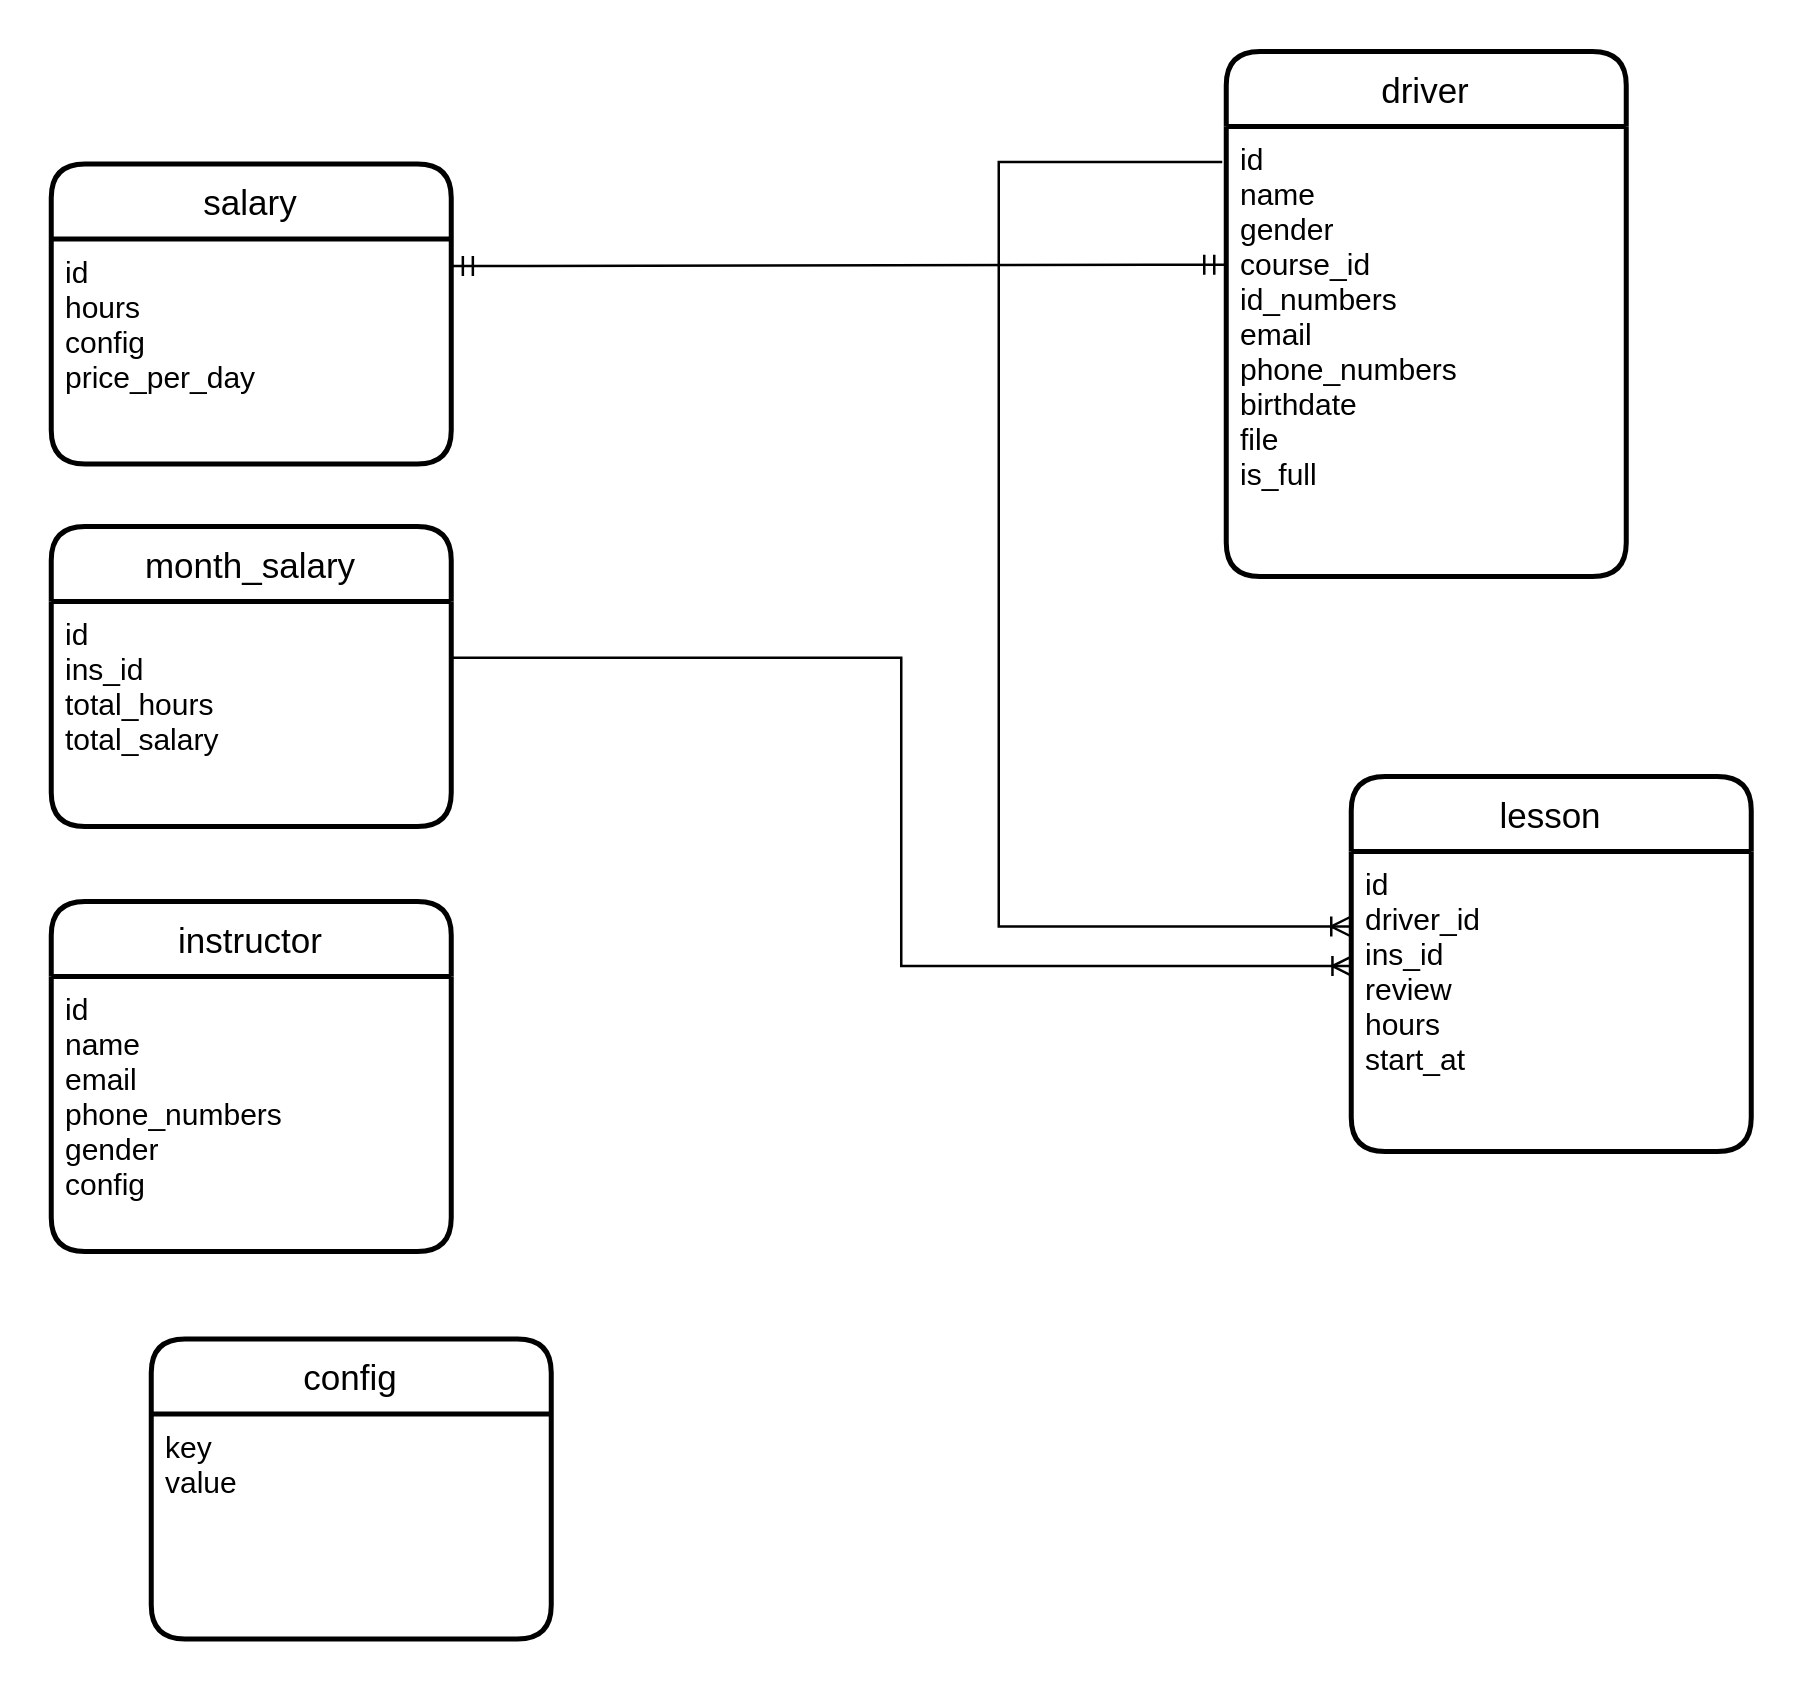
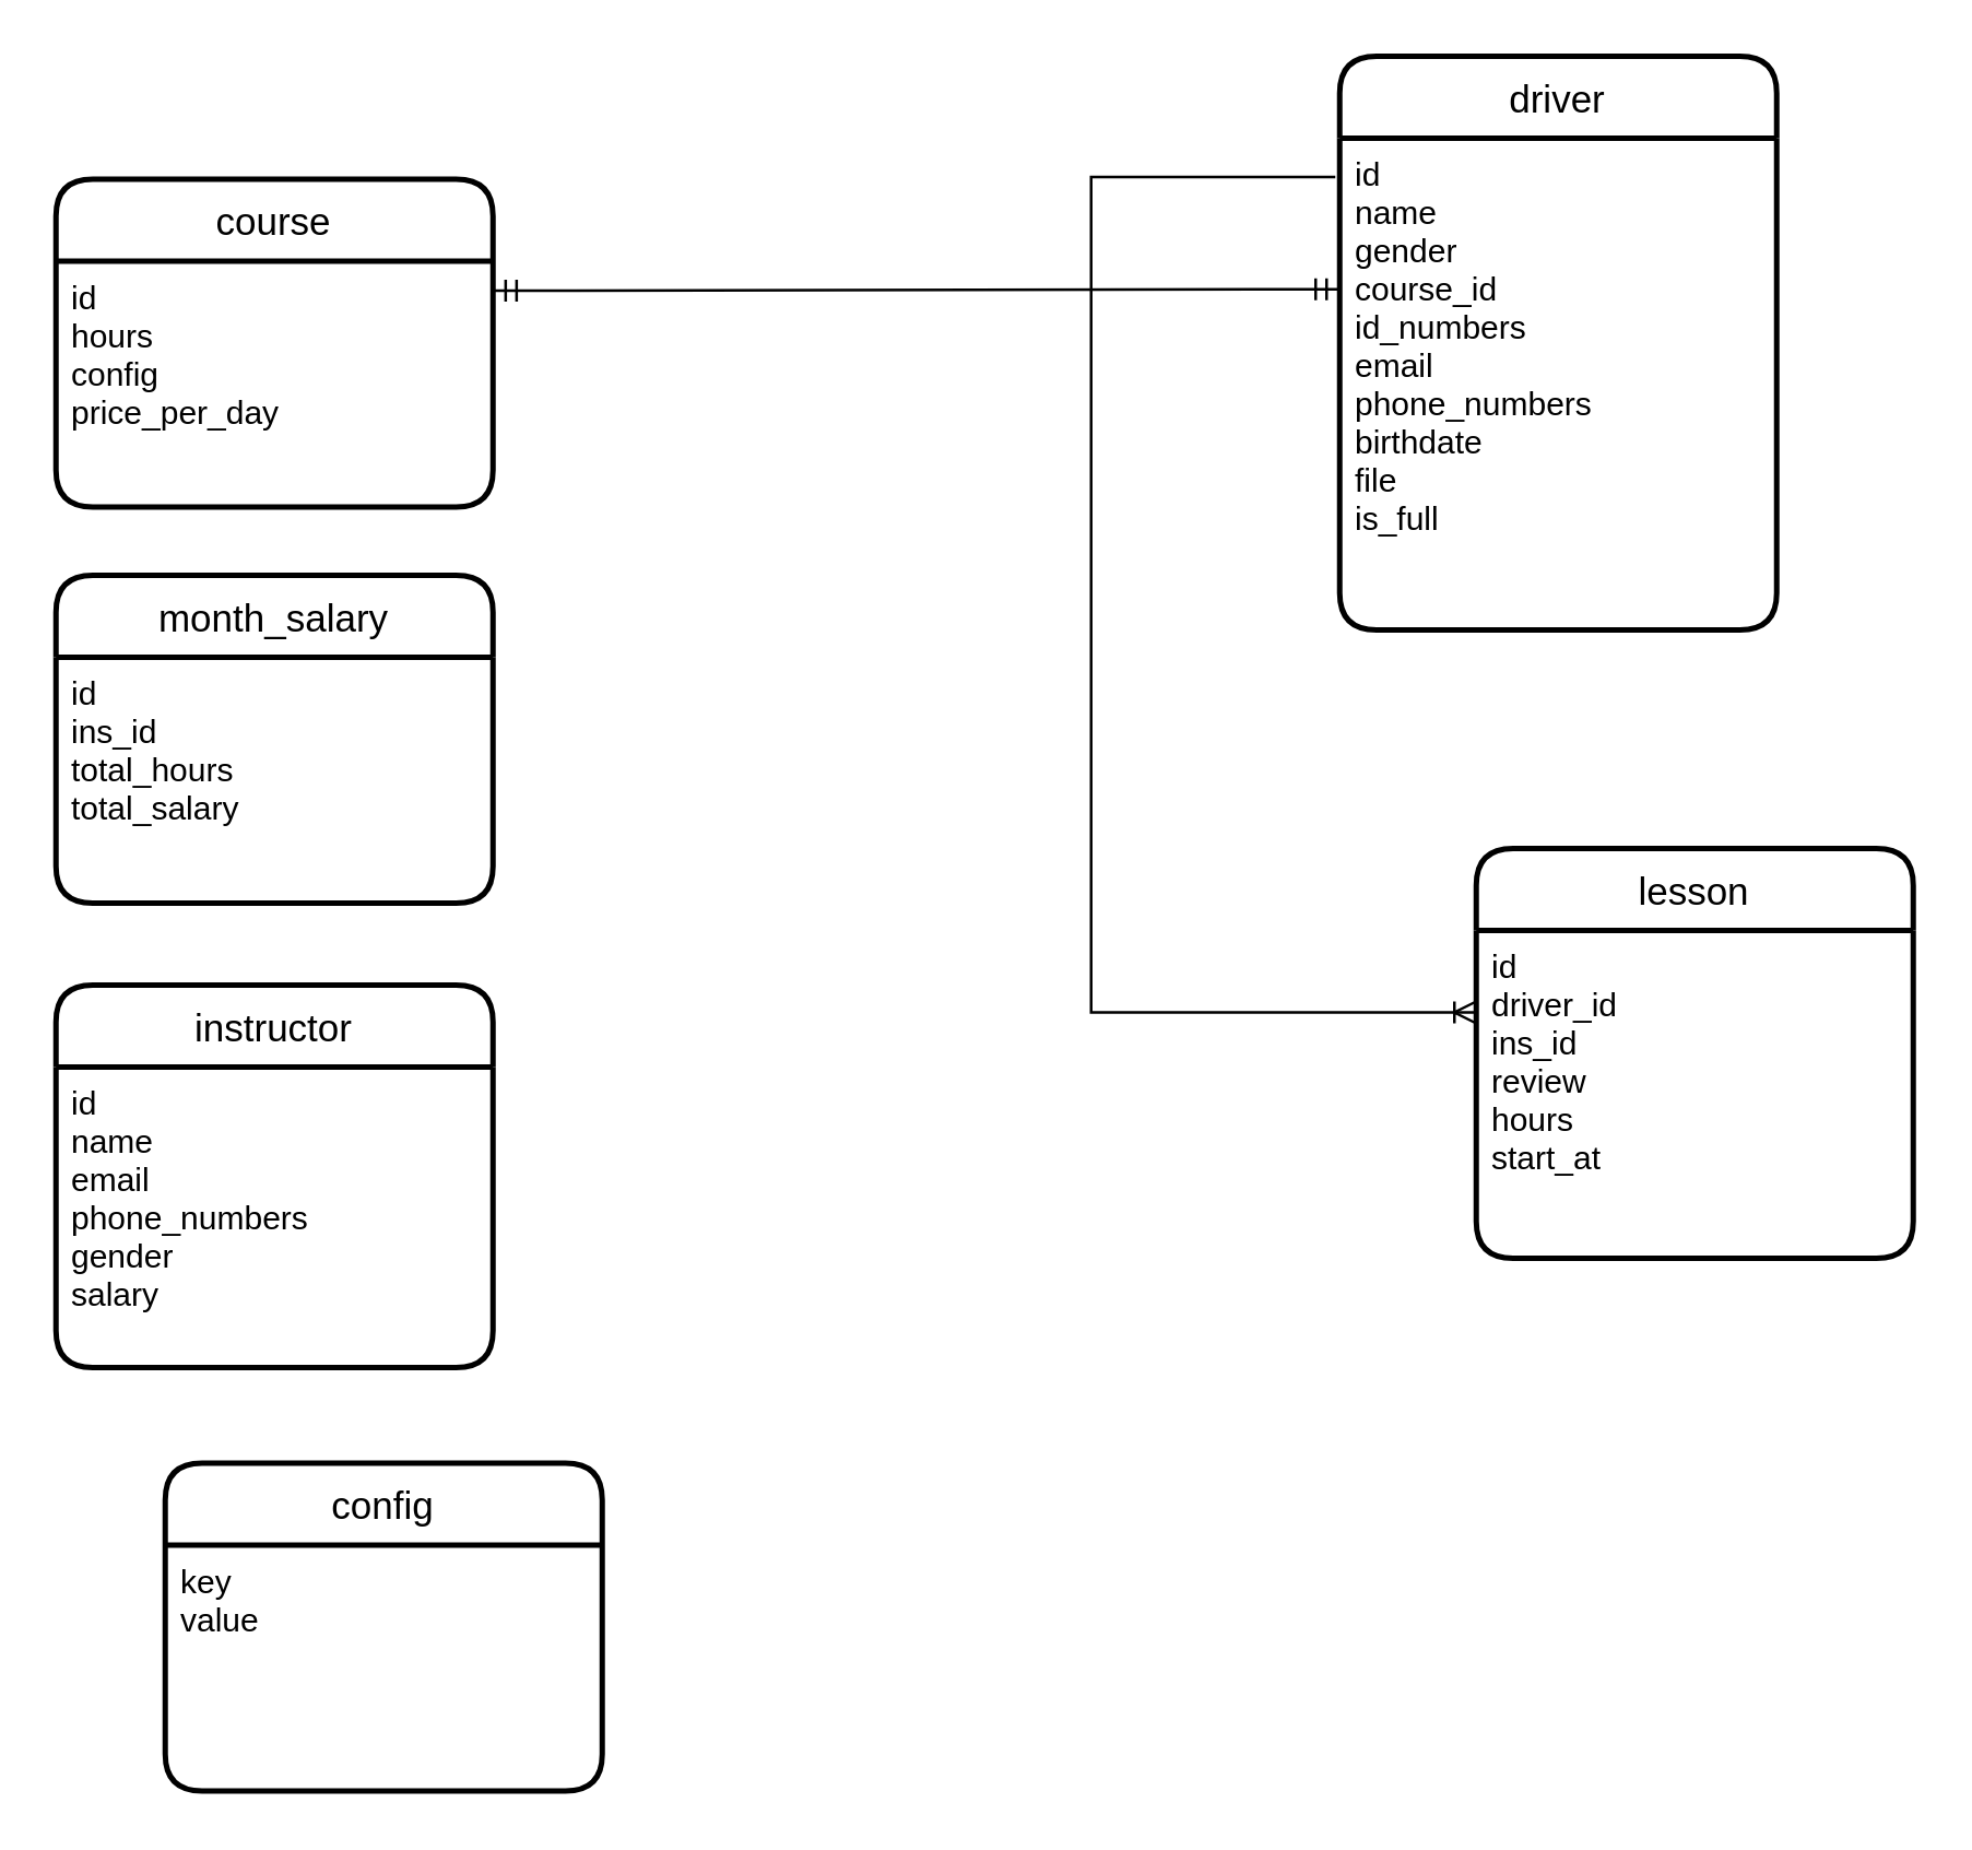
- <mxCell id="6" value="salary" style="swimlane;childLayout=stackLayout;horizontal=1;startSize=30;horizontalStack=0;rounded=1;fontSize=14;fontStyle=0;strokeWidth=2;resizeParent=0;resizeLast=1;shadow=0;dashed=0;align=center;" parent="1" vertex="1"><mxGeometry x="20" y="65" width="160" height="120" as="geometry" /></mxCell>
+ <mxCell id="6" value="course" style="swimlane;childLayout=stackLayout;horizontal=1;startSize=30;horizontalStack=0;rounded=1;fontSize=14;fontStyle=0;strokeWidth=2;resizeParent=0;resizeLast=1;shadow=0;dashed=0;align=center;" parent="1" vertex="1"><mxGeometry x="20" y="65" width="160" height="120" as="geometry" /></mxCell>
- <mxCell id="16" value="" style="edgeStyle=orthogonalEdgeStyle;fontSize=12;html=1;endArrow=ERoneToMany;rounded=0;entryX=0.003;entryY=0.382;entryDx=0;entryDy=0;entryPerimeter=0;exitX=1;exitY=0.25;exitDx=0;exitDy=0;" edge="1" parent="1" source="13" target="9"><mxGeometry width="100" height="100" relative="1" as="geometry"><mxPoint x="180" y="271" as="sourcePoint" /><mxPoint x="340" y="240" as="targetPoint" /></mxGeometry></mxCell>
- <mxCell id="3" value="id&#10;name&#10;email&#10;phone_numbers&#10;gender&#10;config" style="align=left;strokeColor=none;fillColor=none;spacingLeft=4;fontSize=12;verticalAlign=top;resizable=0;rotatable=0;part=1;" parent="2" vertex="1"><mxGeometry y="30" width="160" height="110" as="geometry" /></mxCell>
+ <mxCell id="3" value="id&#10;name&#10;email&#10;phone_numbers&#10;gender&#10;salary" style="align=left;strokeColor=none;fillColor=none;spacingLeft=4;fontSize=12;verticalAlign=top;resizable=0;rotatable=0;part=1;" parent="2" vertex="1"><mxGeometry y="30" width="160" height="110" as="geometry" /></mxCell>
